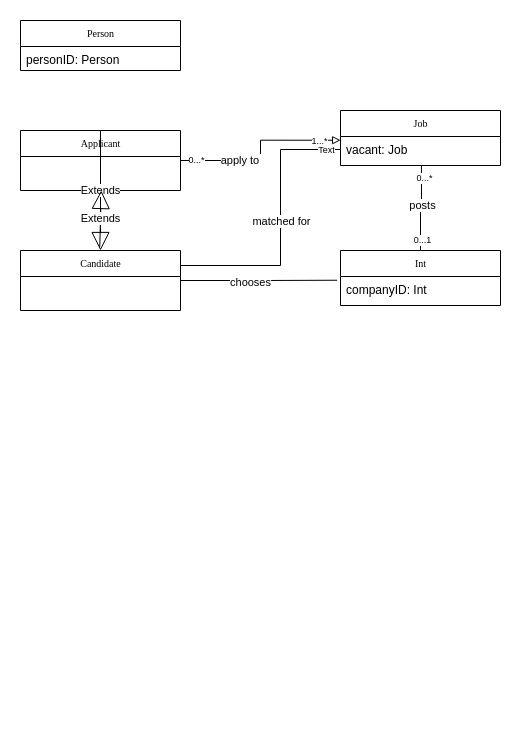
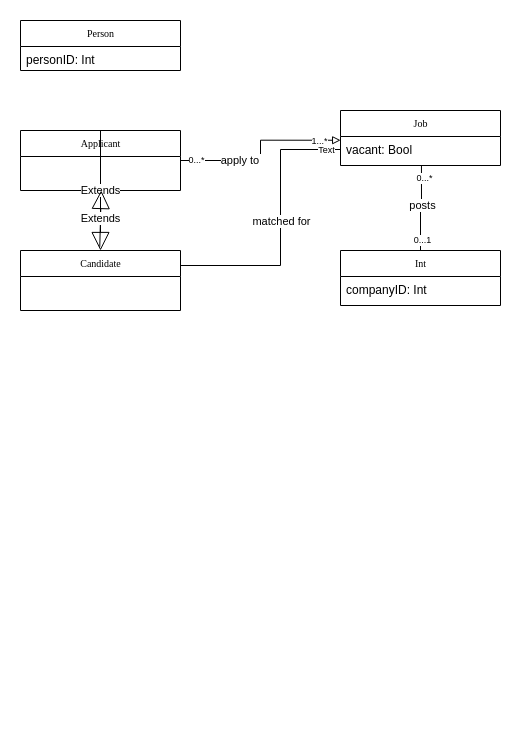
- <mxCell id="22" value="personID: Person" style="text;html=1;strokeColor=none;fillColor=none;align=left;verticalAlign=top;spacingLeft=4;spacingRight=4;whiteSpace=wrap;overflow=hidden;rotatable=0;points=[[0,0.5],[1,0.5]];portConstraint=eastwest;" parent="21" vertex="1"><mxGeometry y="26" width="160" height="24" as="geometry" /></mxCell>
+ <mxCell id="22" value="personID: Int" style="text;html=1;strokeColor=none;fillColor=none;align=left;verticalAlign=top;spacingLeft=4;spacingRight=4;whiteSpace=wrap;overflow=hidden;rotatable=0;points=[[0,0.5],[1,0.5]];portConstraint=eastwest;" parent="21" vertex="1"><mxGeometry y="26" width="160" height="24" as="geometry" /></mxCell>
- <mxCell id="20" value="vacant: Job" style="text;html=1;strokeColor=none;fillColor=none;align=left;verticalAlign=top;spacingLeft=4;spacingRight=4;whiteSpace=wrap;overflow=hidden;rotatable=0;points=[[0,0.5],[1,0.5]];portConstraint=eastwest;" parent="19" vertex="1"><mxGeometry y="26" width="160" height="26" as="geometry" /></mxCell>
+ <mxCell id="20" value="vacant: Bool" style="text;html=1;strokeColor=none;fillColor=none;align=left;verticalAlign=top;spacingLeft=4;spacingRight=4;whiteSpace=wrap;overflow=hidden;rotatable=0;points=[[0,0.5],[1,0.5]];portConstraint=eastwest;" parent="19" vertex="1"><mxGeometry y="26" width="160" height="26" as="geometry" /></mxCell>
- <mxCell id="7" style="edgeStyle=orthogonalEdgeStyle;rounded=0;orthogonalLoop=1;jettySize=auto;html=1;exitX=1;exitY=0.5;exitDx=0;exitDy=0;entryX=-0.021;entryY=0.144;entryDx=0;entryDy=0;entryPerimeter=0;endArrow=none;endFill=0;" edge="1" parent="1" source="12" target="18"><mxGeometry relative="1" as="geometry" /></mxCell>
- <mxCell id="8" value="chooses" style="edgeLabel;html=1;align=center;verticalAlign=middle;resizable=0;points=[];" vertex="1" connectable="0" parent="7"><mxGeometry x="-0.129" y="-1" relative="1" as="geometry"><mxPoint x="1" as="offset" /></mxGeometry></mxCell>
